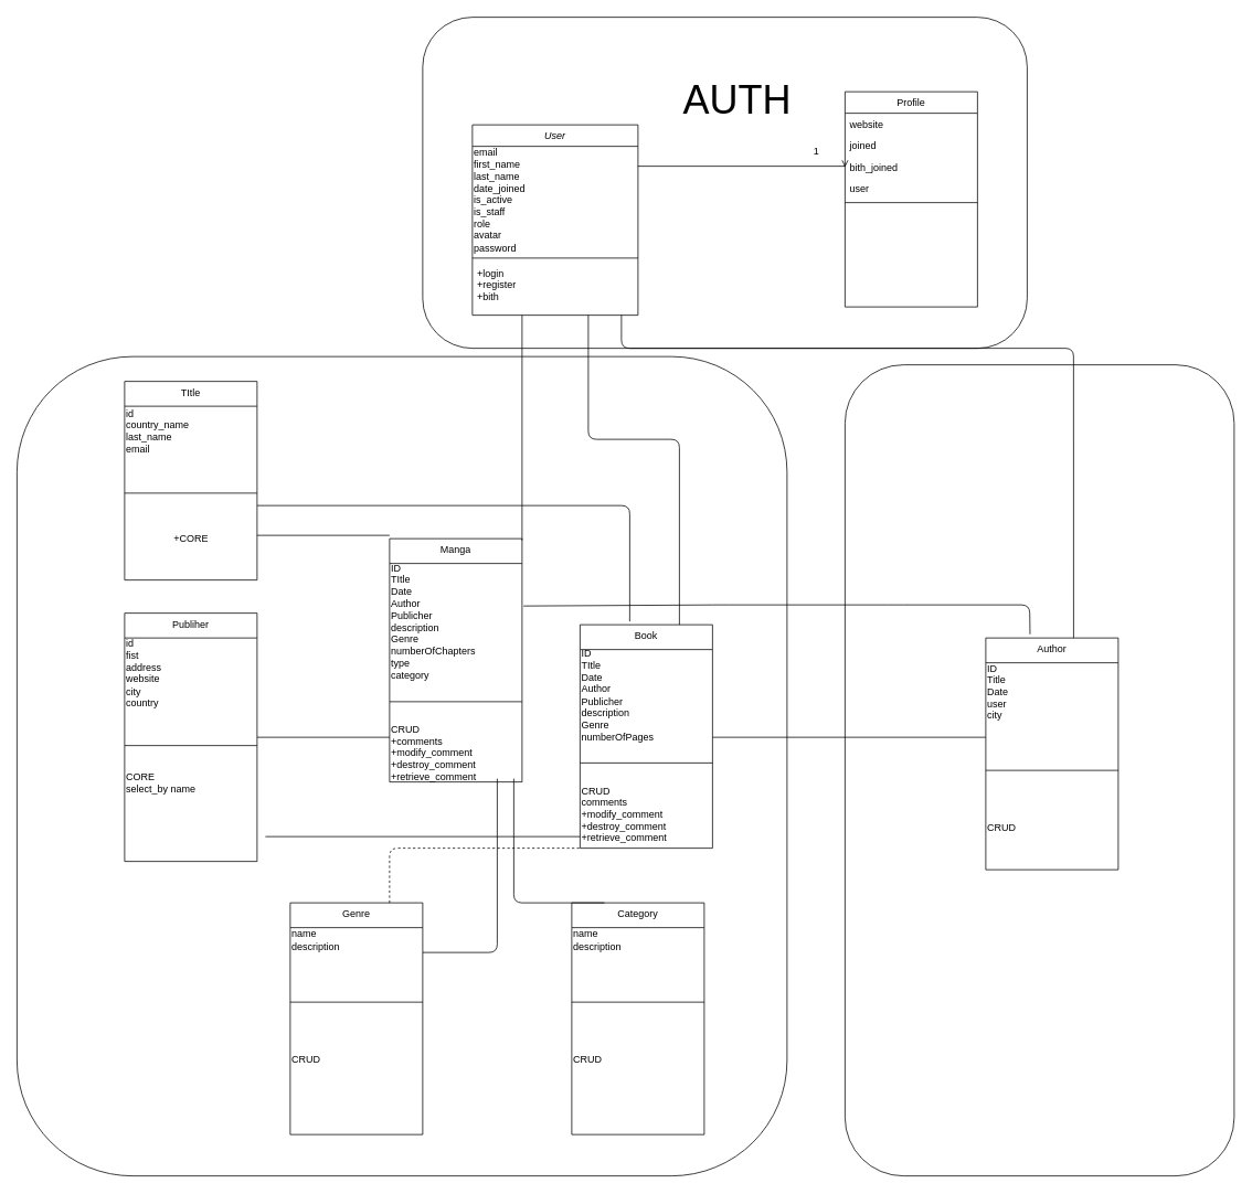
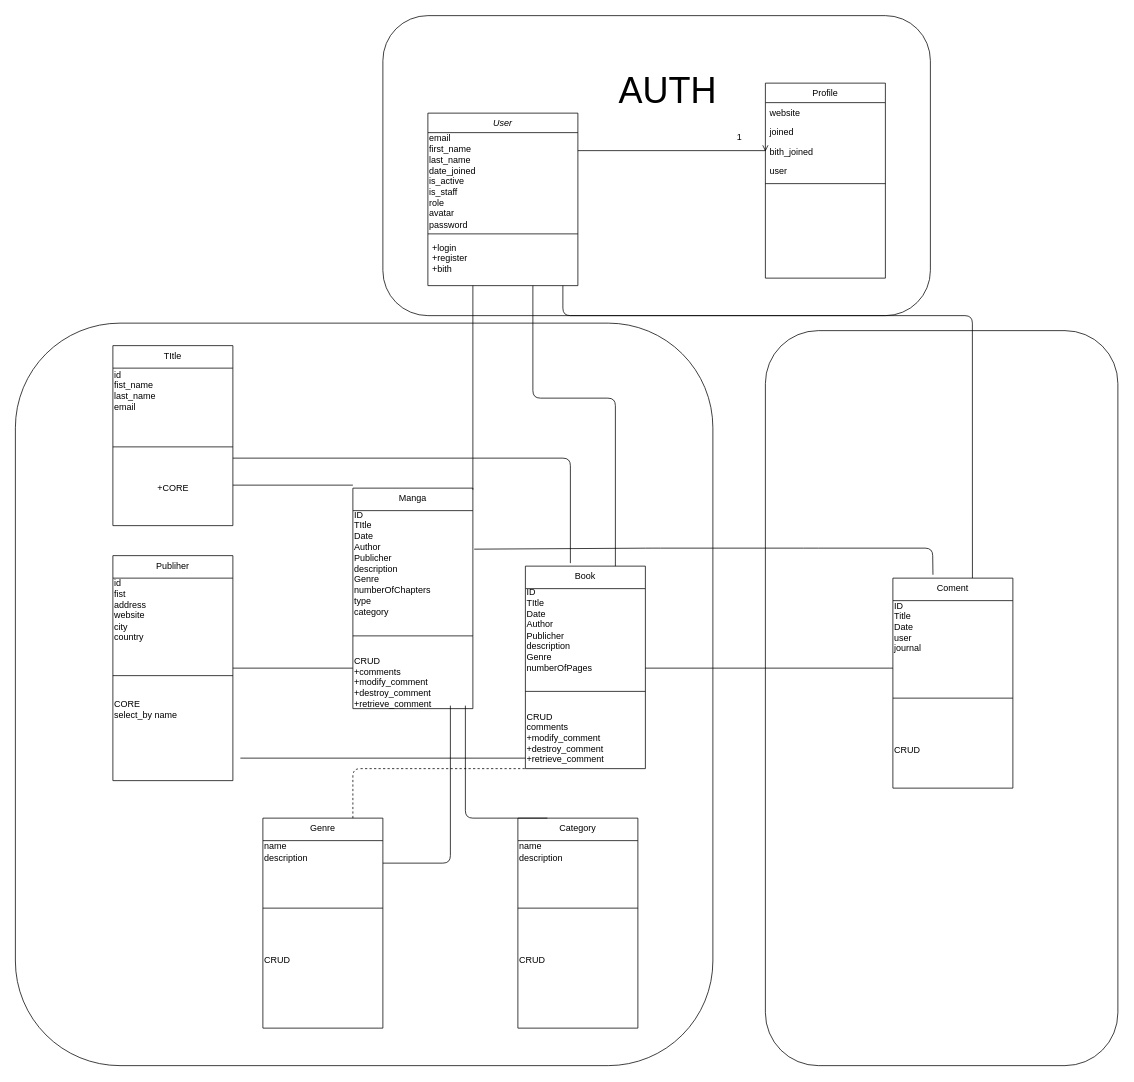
- <mxCell id="20" value="id&lt;br&gt;country_name&lt;br&gt;last_name&lt;br&gt;email" style="text;html=1;align=left;verticalAlign=middle;resizable=0;points=[];autosize=1;strokeColor=none;" parent="19" vertex="1"><mxGeometry y="30" width="160" height="60" as="geometry" /></mxCell>
+ <mxCell id="20" value="id&lt;br&gt;fist_name&lt;br&gt;last_name&lt;br&gt;email" style="text;html=1;align=left;verticalAlign=middle;resizable=0;points=[];autosize=1;strokeColor=none;" parent="19" vertex="1"><mxGeometry y="30" width="160" height="60" as="geometry" /></mxCell>
- <mxCell id="15" value="Author" style="swimlane;fontStyle=0;align=center;verticalAlign=top;childLayout=stackLayout;horizontal=1;startSize=30;horizontalStack=0;resizeParent=1;resizeLast=0;collapsible=1;marginBottom=0;rounded=0;shadow=0;strokeWidth=1;" parent="1" vertex="1"><mxGeometry x="1190" y="770" width="160" height="280" as="geometry"><mxRectangle x="340" y="380" width="170" height="26" as="alternateBounds" /></mxGeometry></mxCell>
+ <mxCell id="15" value="Coment" style="swimlane;fontStyle=0;align=center;verticalAlign=top;childLayout=stackLayout;horizontal=1;startSize=30;horizontalStack=0;resizeParent=1;resizeLast=0;collapsible=1;marginBottom=0;rounded=0;shadow=0;strokeWidth=1;" parent="1" vertex="1"><mxGeometry x="1190" y="770" width="160" height="280" as="geometry"><mxRectangle x="340" y="380" width="170" height="26" as="alternateBounds" /></mxGeometry></mxCell>
- <mxCell id="16" value="ID&lt;br&gt;Title&lt;br&gt;Date&lt;br&gt;user&lt;br&gt;city" style="text;html=1;align=left;verticalAlign=middle;resizable=0;points=[];autosize=1;strokeColor=none;" parent="15" vertex="1"><mxGeometry y="30" width="160" height="70" as="geometry" /></mxCell>
+ <mxCell id="16" value="ID&lt;br&gt;Title&lt;br&gt;Date&lt;br&gt;user&lt;br&gt;journal" style="text;html=1;align=left;verticalAlign=middle;resizable=0;points=[];autosize=1;strokeColor=none;" parent="15" vertex="1"><mxGeometry y="30" width="160" height="70" as="geometry" /></mxCell>
